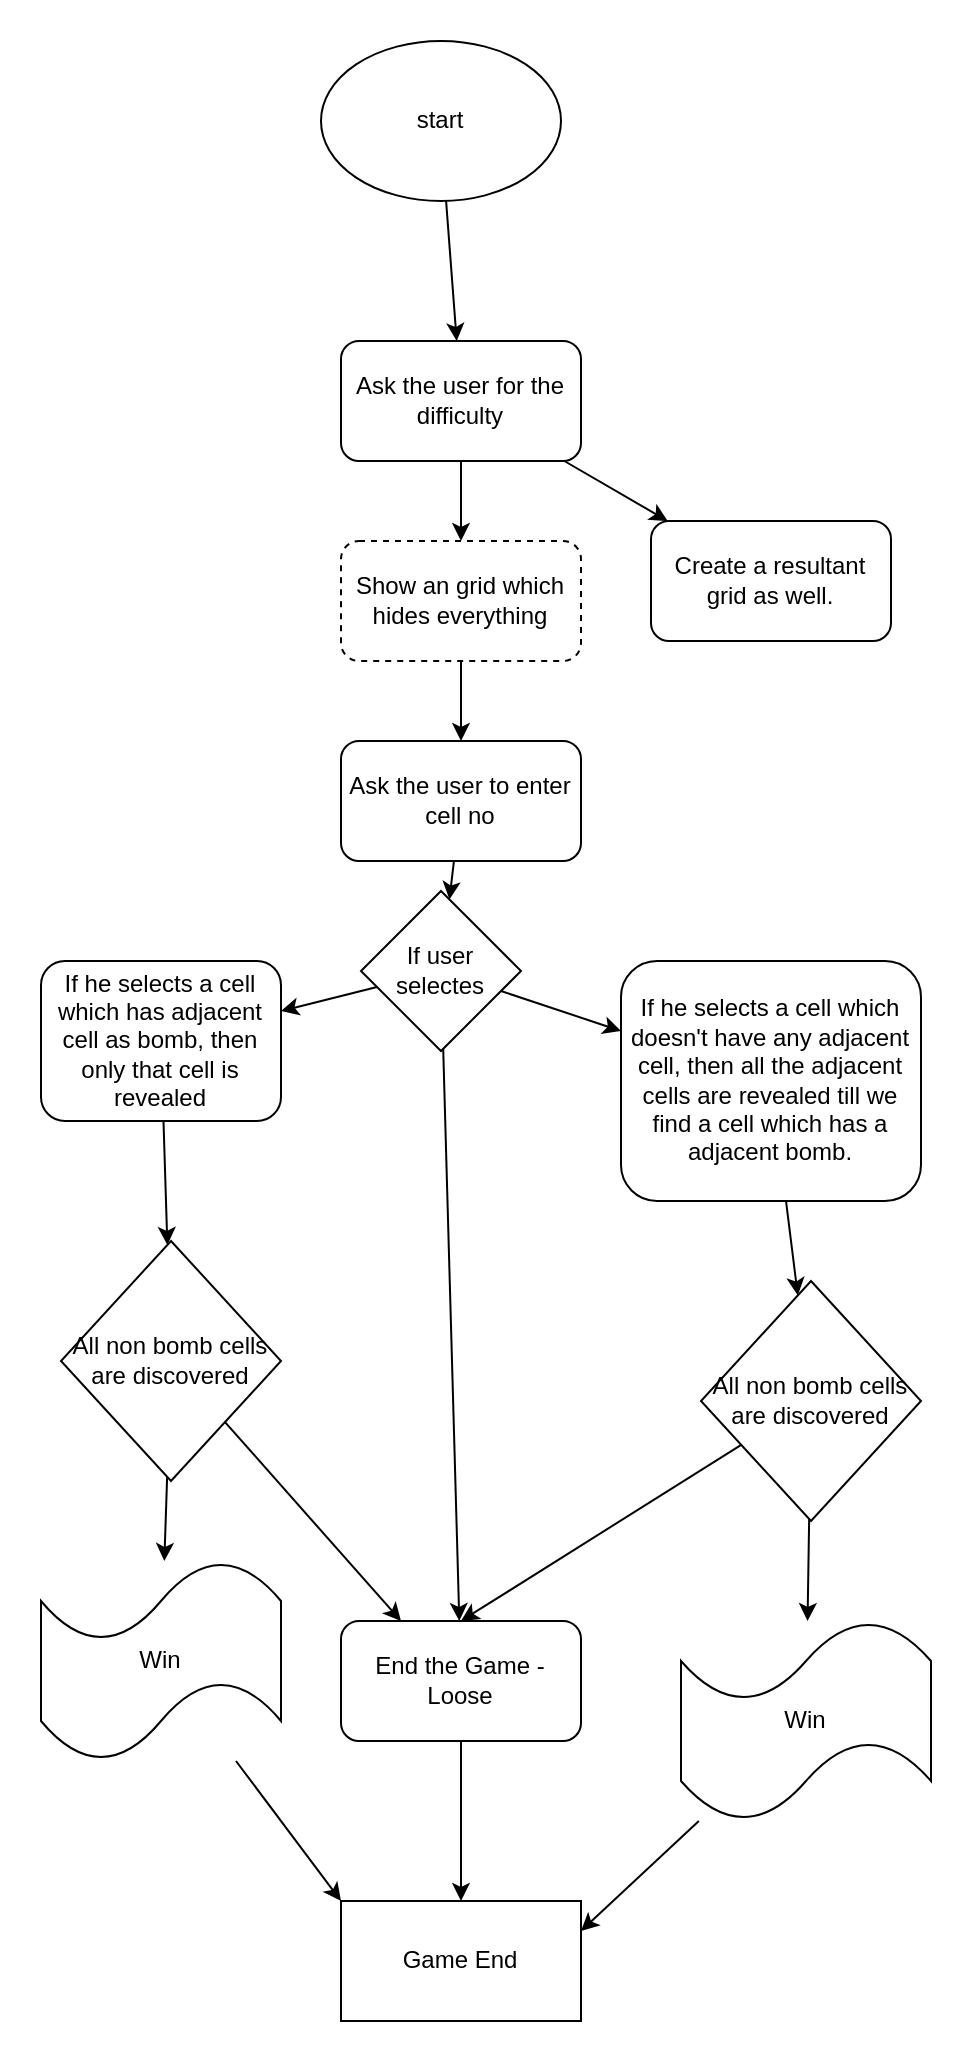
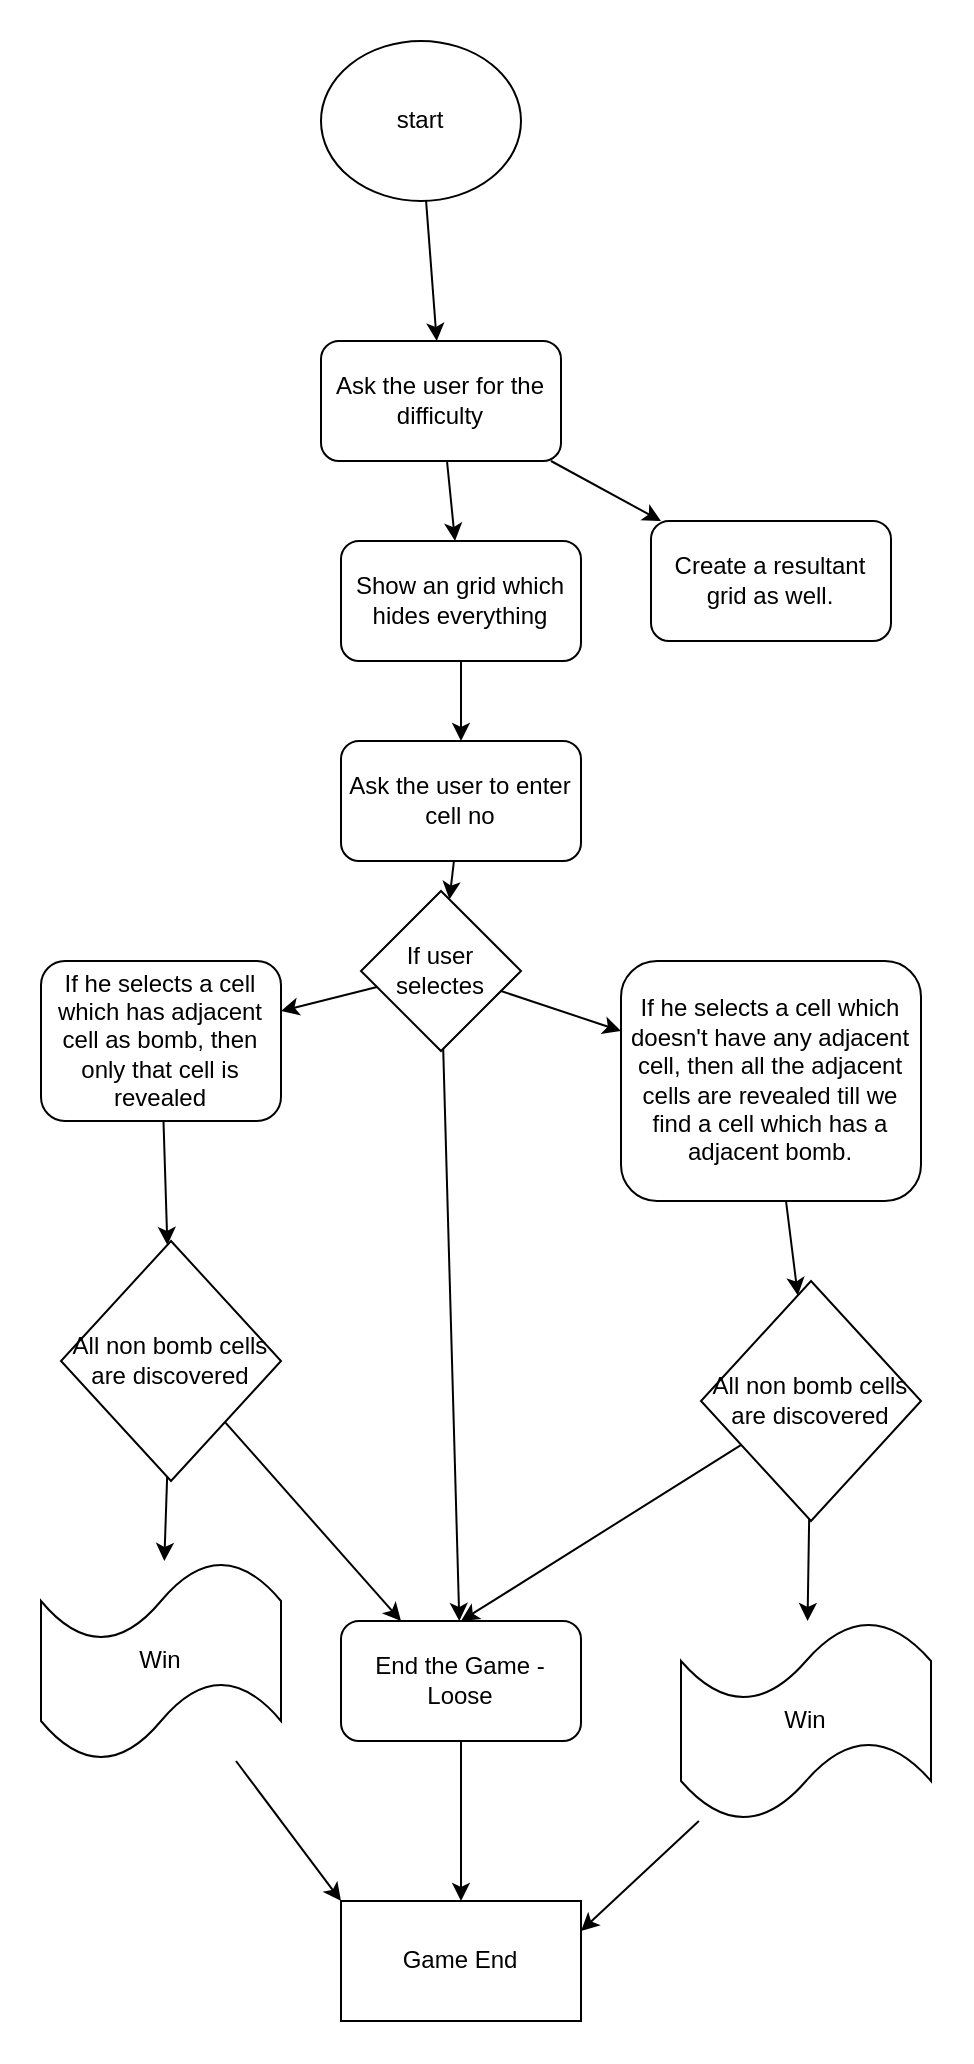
- <mxCell id="3" value="start" style="ellipse;whiteSpace=wrap;html=1;" parent="1" vertex="1"><mxGeometry x="160" y="20" width="120" height="80" as="geometry" /></mxCell>
+ <mxCell id="3" value="start" style="ellipse;whiteSpace=wrap;html=1;" parent="1" vertex="1"><mxGeometry x="160" y="20" width="100" height="80" as="geometry" /></mxCell>
- <mxCell id="6" value="Ask the user for the difficulty" style="rounded=1;whiteSpace=wrap;html=1;" parent="1" vertex="1"><mxGeometry x="170" y="170" width="120" height="60" as="geometry" /></mxCell>
+ <mxCell id="6" value="Ask the user for the difficulty" style="rounded=1;whiteSpace=wrap;html=1;" parent="1" vertex="1"><mxGeometry x="160" y="170" width="120" height="60" as="geometry" /></mxCell>
- <mxCell id="8" value="Show an grid which hides everything" style="rounded=1;whiteSpace=wrap;html=1;dashed=1;" parent="1" vertex="1"><mxGeometry x="170" y="270" width="120" height="60" as="geometry" /></mxCell>
+ <mxCell id="8" value="Show an grid which hides everything" style="rounded=1;whiteSpace=wrap;html=1;" parent="1" vertex="1"><mxGeometry x="170" y="270" width="120" height="60" as="geometry" /></mxCell>
